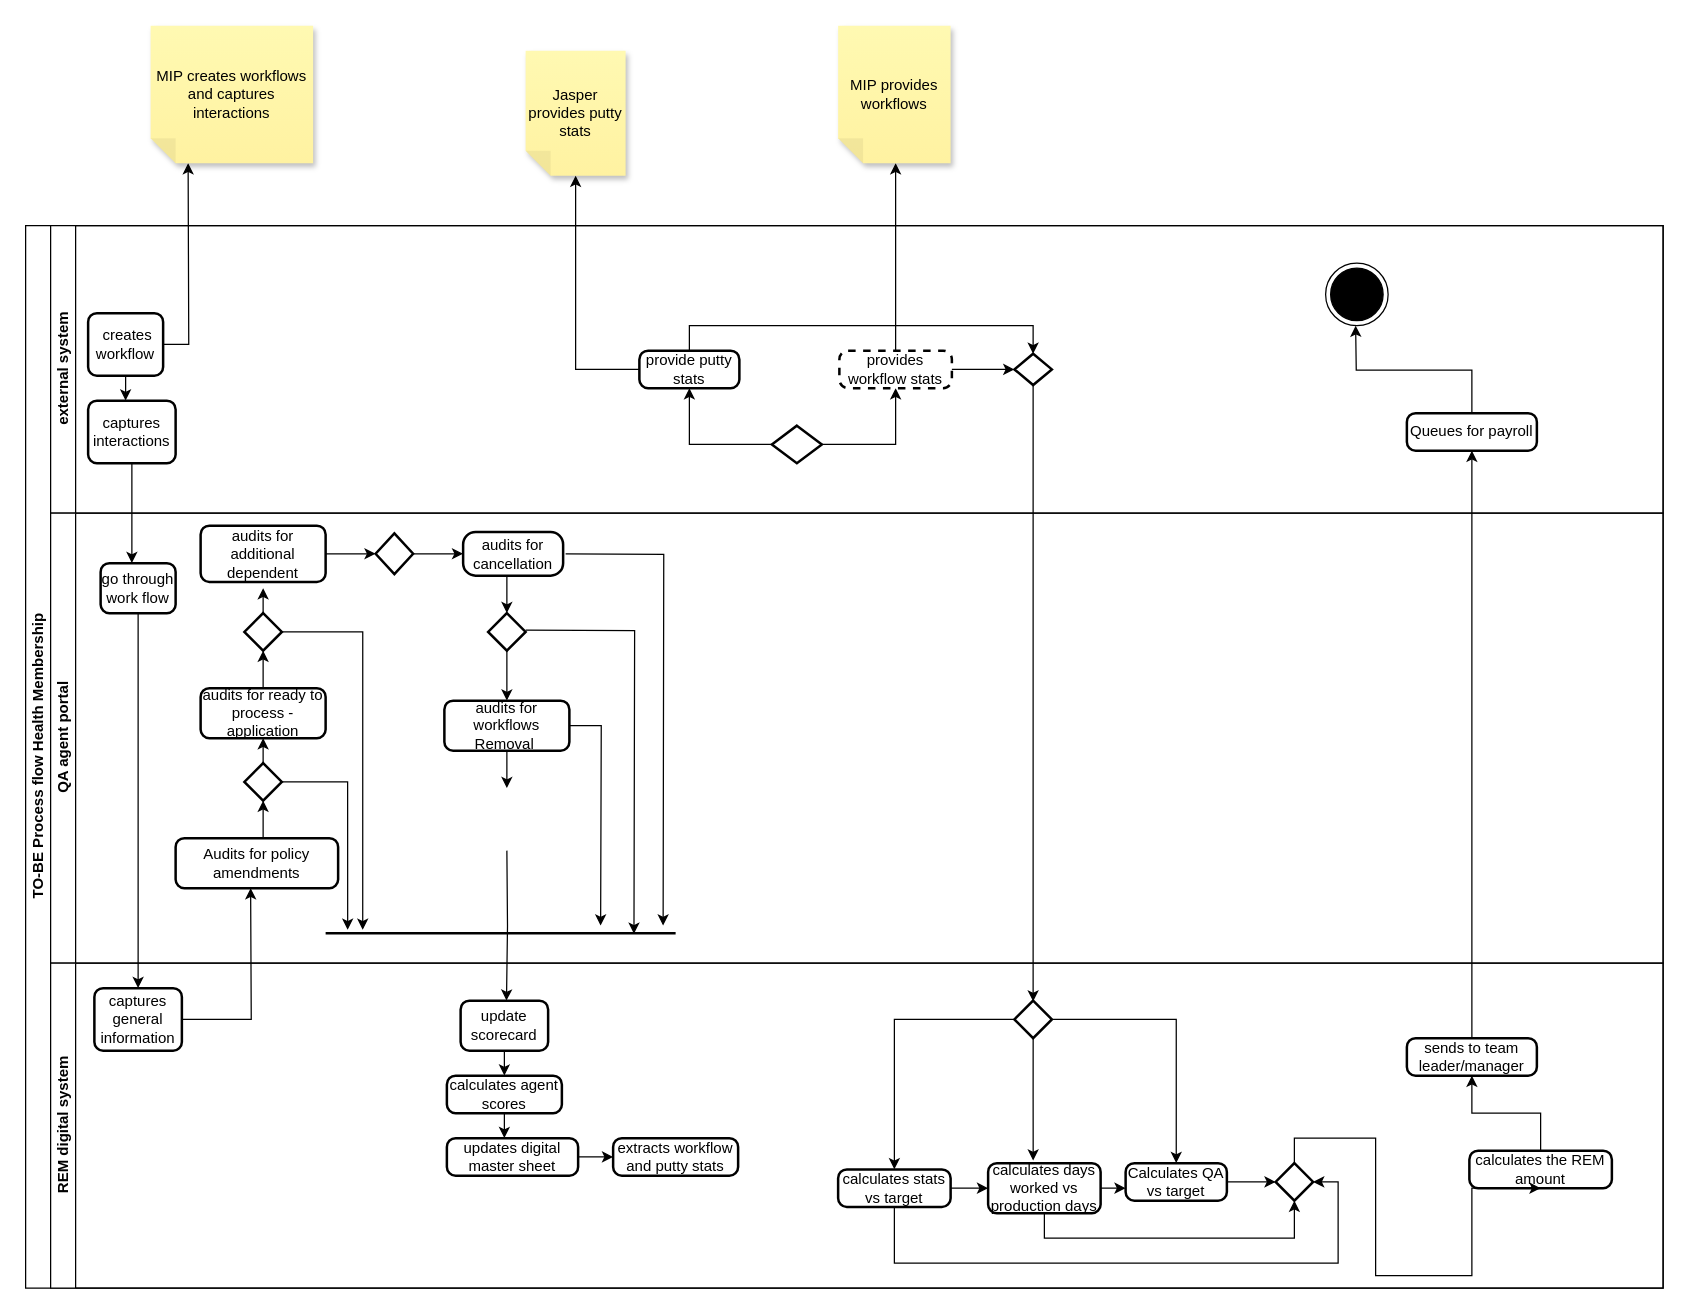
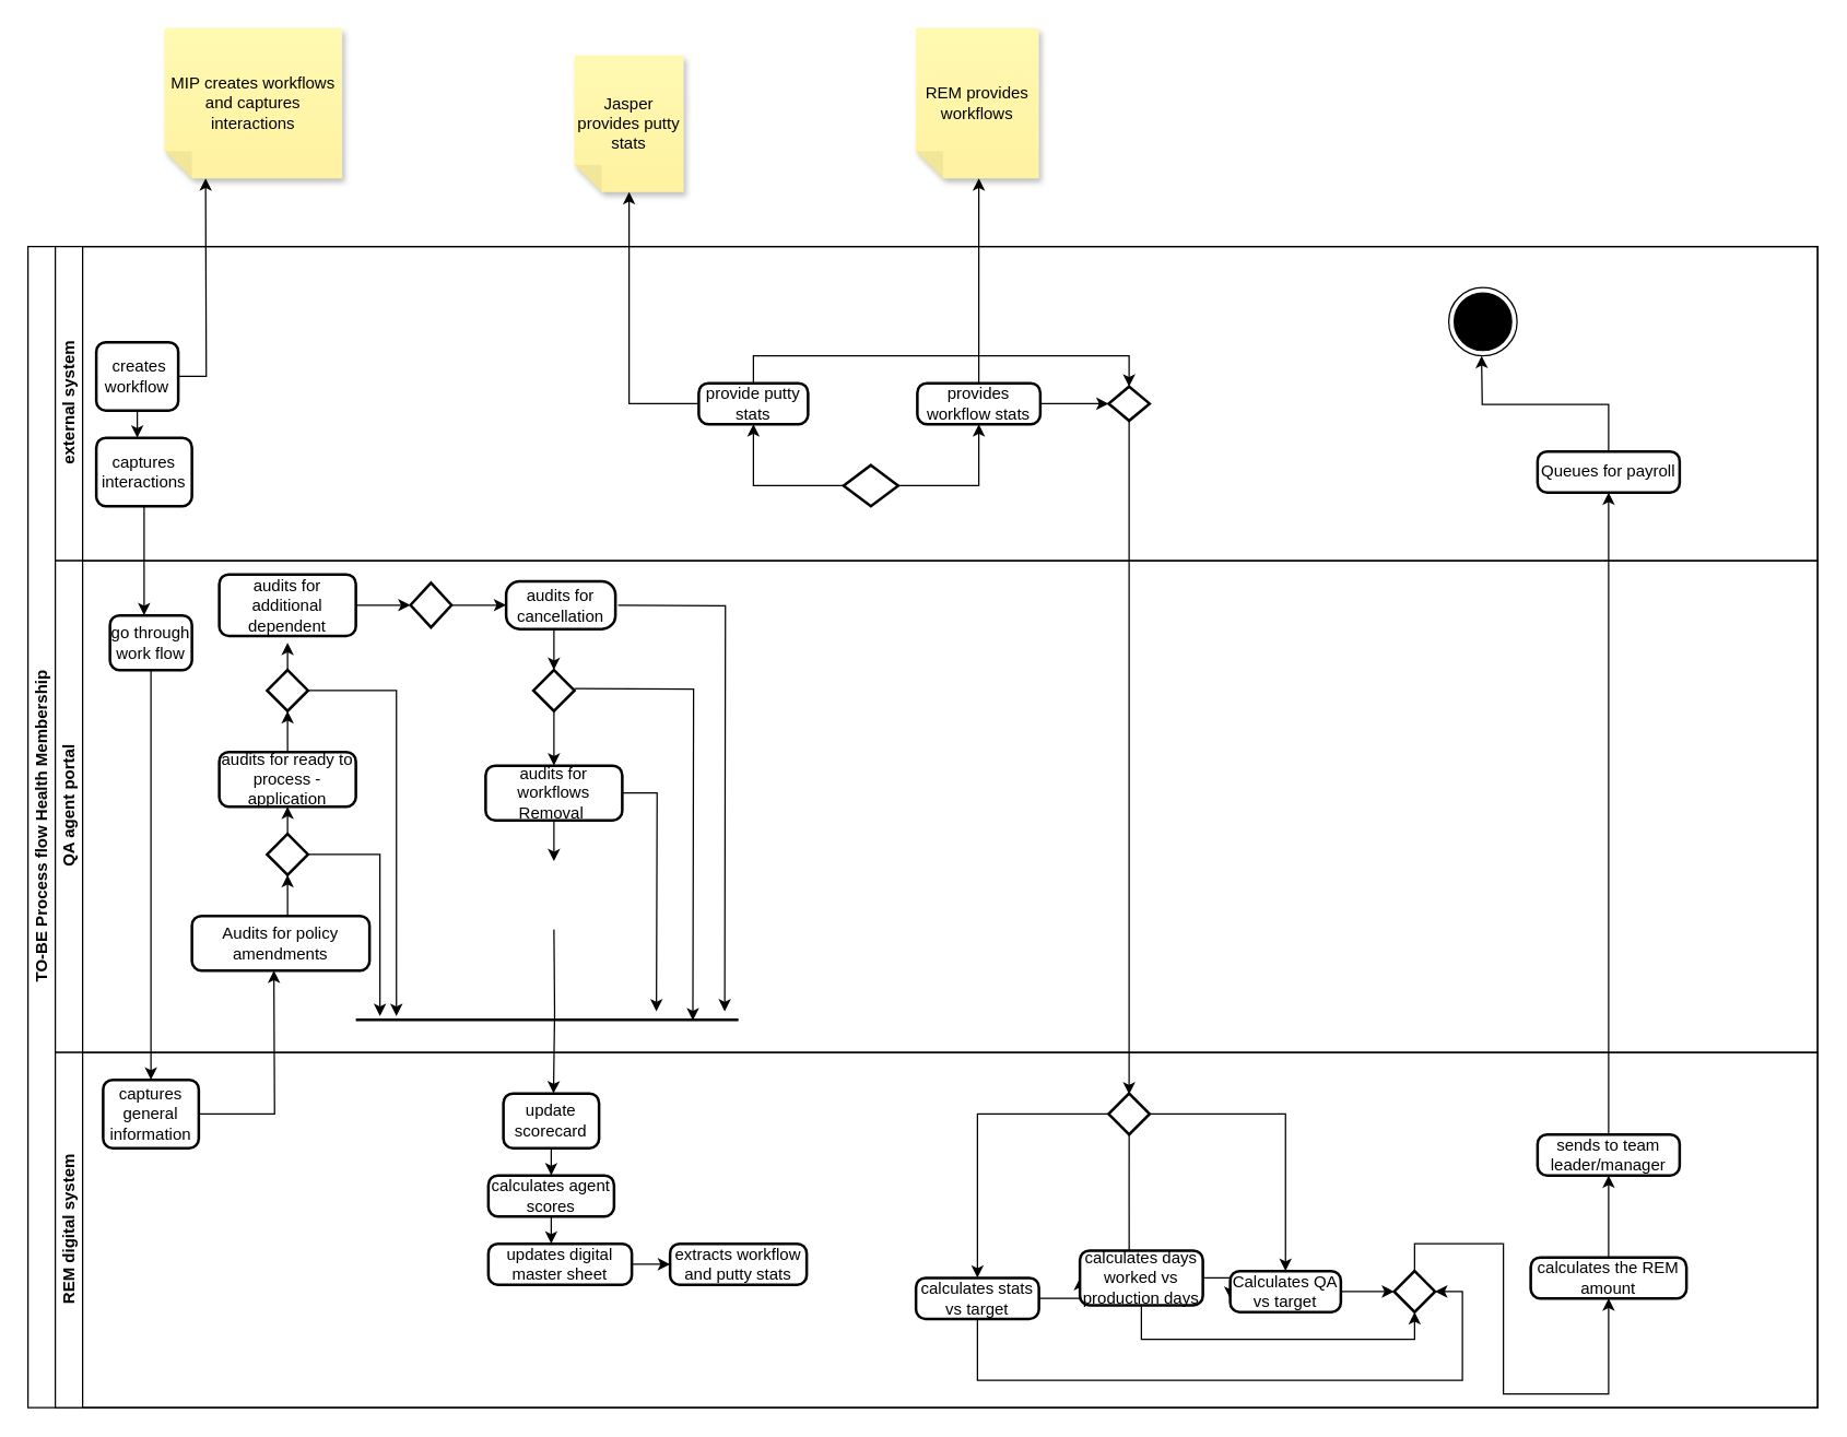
- <mxCell id="80" value="MIP provides workflows" style="shape=note;whiteSpace=wrap;html=1;backgroundOutline=1;fontColor=#000000;darkOpacity=0.05;fillColor=#FFF9B2;strokeColor=none;fillStyle=solid;direction=west;gradientDirection=north;gradientColor=#FFF2A1;shadow=1;size=20;pointerEvents=1;" vertex="1" parent="1"><mxGeometry x="670" y="20" width="90" height="110" as="geometry" /></mxCell>
+ <mxCell id="80" value="REM provides workflows" style="shape=note;whiteSpace=wrap;html=1;backgroundOutline=1;fontColor=#000000;darkOpacity=0.05;fillColor=#FFF9B2;strokeColor=none;fillStyle=solid;direction=west;gradientDirection=north;gradientColor=#FFF2A1;shadow=1;size=20;pointerEvents=1;" vertex="1" parent="1"><mxGeometry x="670" y="20" width="90" height="110" as="geometry" /></mxCell>
- <mxCell id="14" value="provides workflow stats" style="rounded=1;whiteSpace=wrap;html=1;absoluteArcSize=1;arcSize=14;strokeWidth=2;dashed=1;" vertex="1" parent="3"><mxGeometry x="631" y="100" width="90" height="30" as="geometry" /></mxCell>
+ <mxCell id="14" value="provides workflow stats" style="rounded=1;whiteSpace=wrap;html=1;absoluteArcSize=1;arcSize=14;strokeWidth=2;" vertex="1" parent="3"><mxGeometry x="631" y="100" width="90" height="30" as="geometry" /></mxCell>
- <mxCell id="64" value="calculates the REM amount" style="rounded=1;whiteSpace=wrap;html=1;absoluteArcSize=1;arcSize=14;strokeWidth=2;" vertex="1" parent="48"><mxGeometry x="1135" y="150" width="114" height="30" as="geometry" /></mxCell>
+ <mxCell id="64" value="calculates the REM amount" style="rounded=1;whiteSpace=wrap;html=1;absoluteArcSize=1;arcSize=14;strokeWidth=2;" vertex="1" parent="48"><mxGeometry x="1080" y="150" width="114" height="30" as="geometry" /></mxCell>
- <mxCell id="61" value="calculates days worked vs production days" style="rounded=1;whiteSpace=wrap;html=1;absoluteArcSize=1;arcSize=14;strokeWidth=2;" vertex="1" parent="48"><mxGeometry x="750" y="160" width="90" height="40" as="geometry" /></mxCell>
+ <mxCell id="61" value="calculates days worked vs production days" style="rounded=1;whiteSpace=wrap;html=1;absoluteArcSize=1;arcSize=14;strokeWidth=2;" vertex="1" parent="48"><mxGeometry x="750" y="145" width="90" height="40" as="geometry" /></mxCell>
